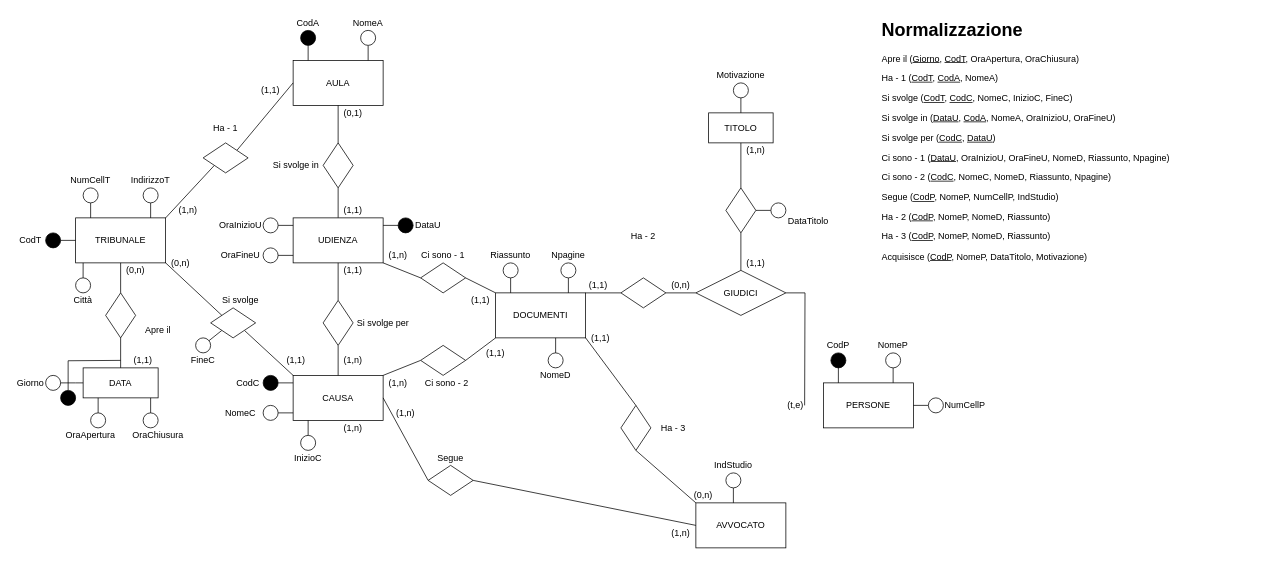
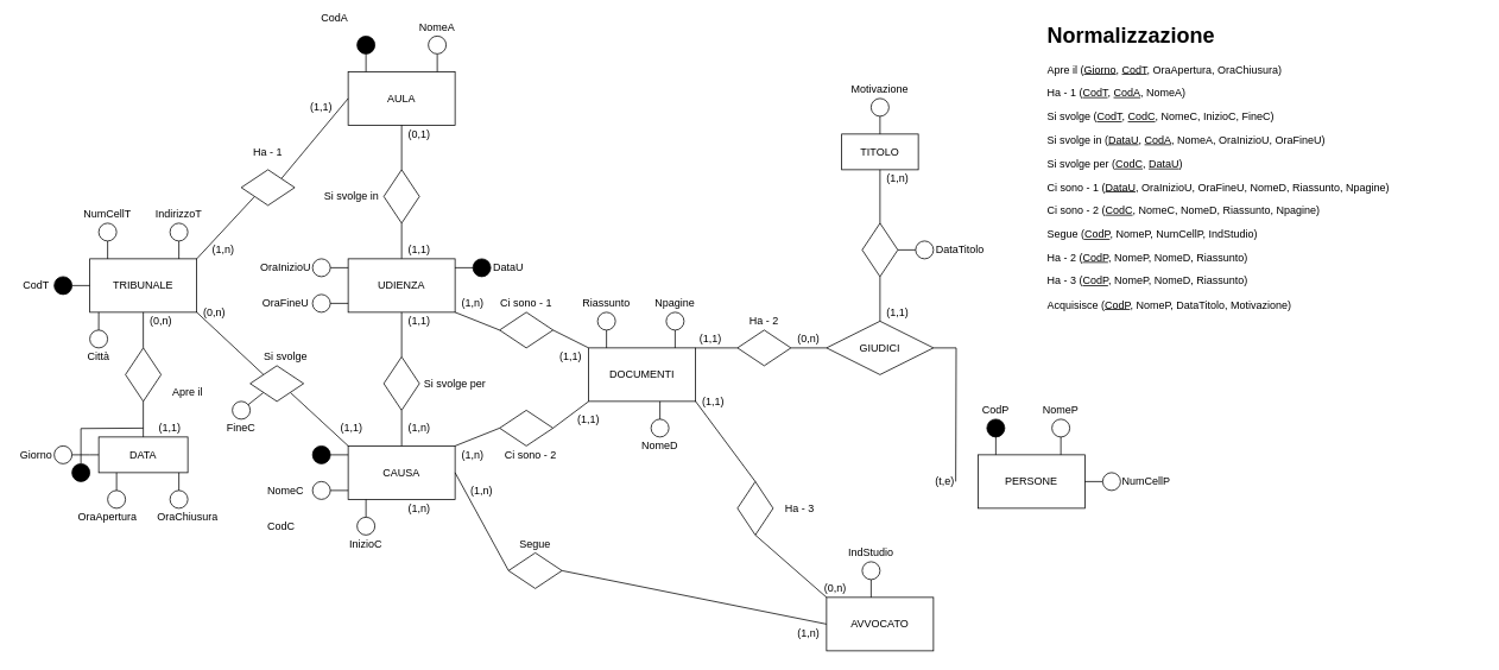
- <mxCell id="73" value="CodA" style="text;html=1;strokeColor=none;fillColor=none;align=center;verticalAlign=middle;whiteSpace=wrap;rounded=0;" vertex="1" parent="1"><mxGeometry x="390" y="20" width="40" height="20" as="geometry" /></mxCell>
+ <mxCell id="73" value="CodA" style="text;html=1;strokeColor=none;fillColor=none;align=center;verticalAlign=middle;whiteSpace=wrap;rounded=0;" vertex="1" parent="1"><mxGeometry x="355" y="10" width="40" height="20" as="geometry" /></mxCell>
- <mxCell id="141" value="DataTitolo" style="text;html=1;strokeColor=none;fillColor=none;align=center;verticalAlign=middle;whiteSpace=wrap;rounded=0;" vertex="1" parent="1"><mxGeometry x="1057" y="285" width="40" height="20" as="geometry" /></mxCell>
+ <mxCell id="141" value="DataTitolo" style="text;html=1;strokeColor=none;fillColor=none;align=center;verticalAlign=middle;whiteSpace=wrap;rounded=0;" vertex="1" parent="1"><mxGeometry x="1057" y="270" width="40" height="20" as="geometry" /></mxCell>
- <mxCell id="117" value="Ha - 2" style="text;html=1;strokeColor=none;fillColor=none;align=center;verticalAlign=middle;whiteSpace=wrap;rounded=0;" vertex="1" parent="1"><mxGeometry x="837" y="305" width="40" height="20" as="geometry" /></mxCell>
+ <mxCell id="117" value="Ha - 2" style="text;html=1;strokeColor=none;fillColor=none;align=center;verticalAlign=middle;whiteSpace=wrap;rounded=0;" vertex="1" parent="1"><mxGeometry x="837" y="350" width="40" height="20" as="geometry" /></mxCell>
- <mxCell id="94" value="CodC" style="text;html=1;strokeColor=none;fillColor=none;align=center;verticalAlign=middle;whiteSpace=wrap;rounded=0;" vertex="1" parent="1"><mxGeometry x="310" y="500" width="40" height="20" as="geometry" /></mxCell>
+ <mxCell id="94" value="CodC" style="text;html=1;strokeColor=none;fillColor=none;align=center;verticalAlign=middle;whiteSpace=wrap;rounded=0;" vertex="1" parent="1"><mxGeometry x="295" y="580" width="40" height="20" as="geometry" /></mxCell>
